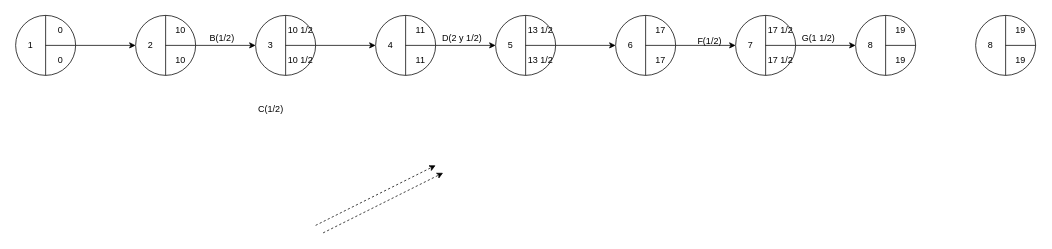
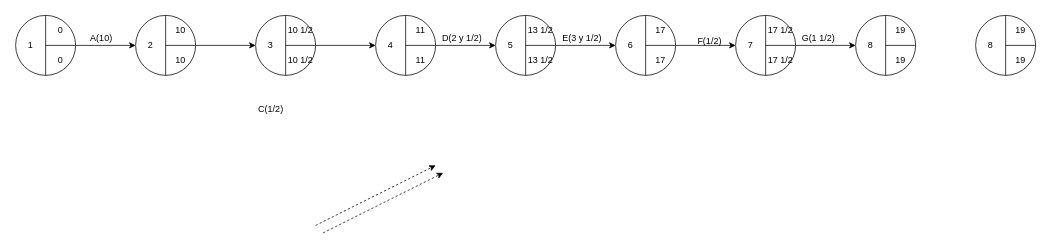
+ <mxCell id="59" value="A(10)" style="text;html=1;align=center;verticalAlign=middle;resizable=0;points=[];autosize=1;strokeColor=none;fillColor=none;" vertex="1" parent="1"><mxGeometry x="114" y="40" width="40" height="20" as="geometry" /></mxCell>
- <mxCell id="60" value="B(1/2)" style="text;html=1;align=center;verticalAlign=middle;resizable=0;points=[];autosize=1;strokeColor=none;fillColor=none;" vertex="1" parent="1"><mxGeometry x="270" y="40" width="50" height="20" as="geometry" /></mxCell>
+ <mxCell id="63" value="E(3 y 1/2)" style="text;html=1;align=center;verticalAlign=middle;resizable=0;points=[];autosize=1;strokeColor=none;fillColor=none;" vertex="1" parent="1"><mxGeometry x="740" y="40" width="70" height="20" as="geometry" /></mxCell>
